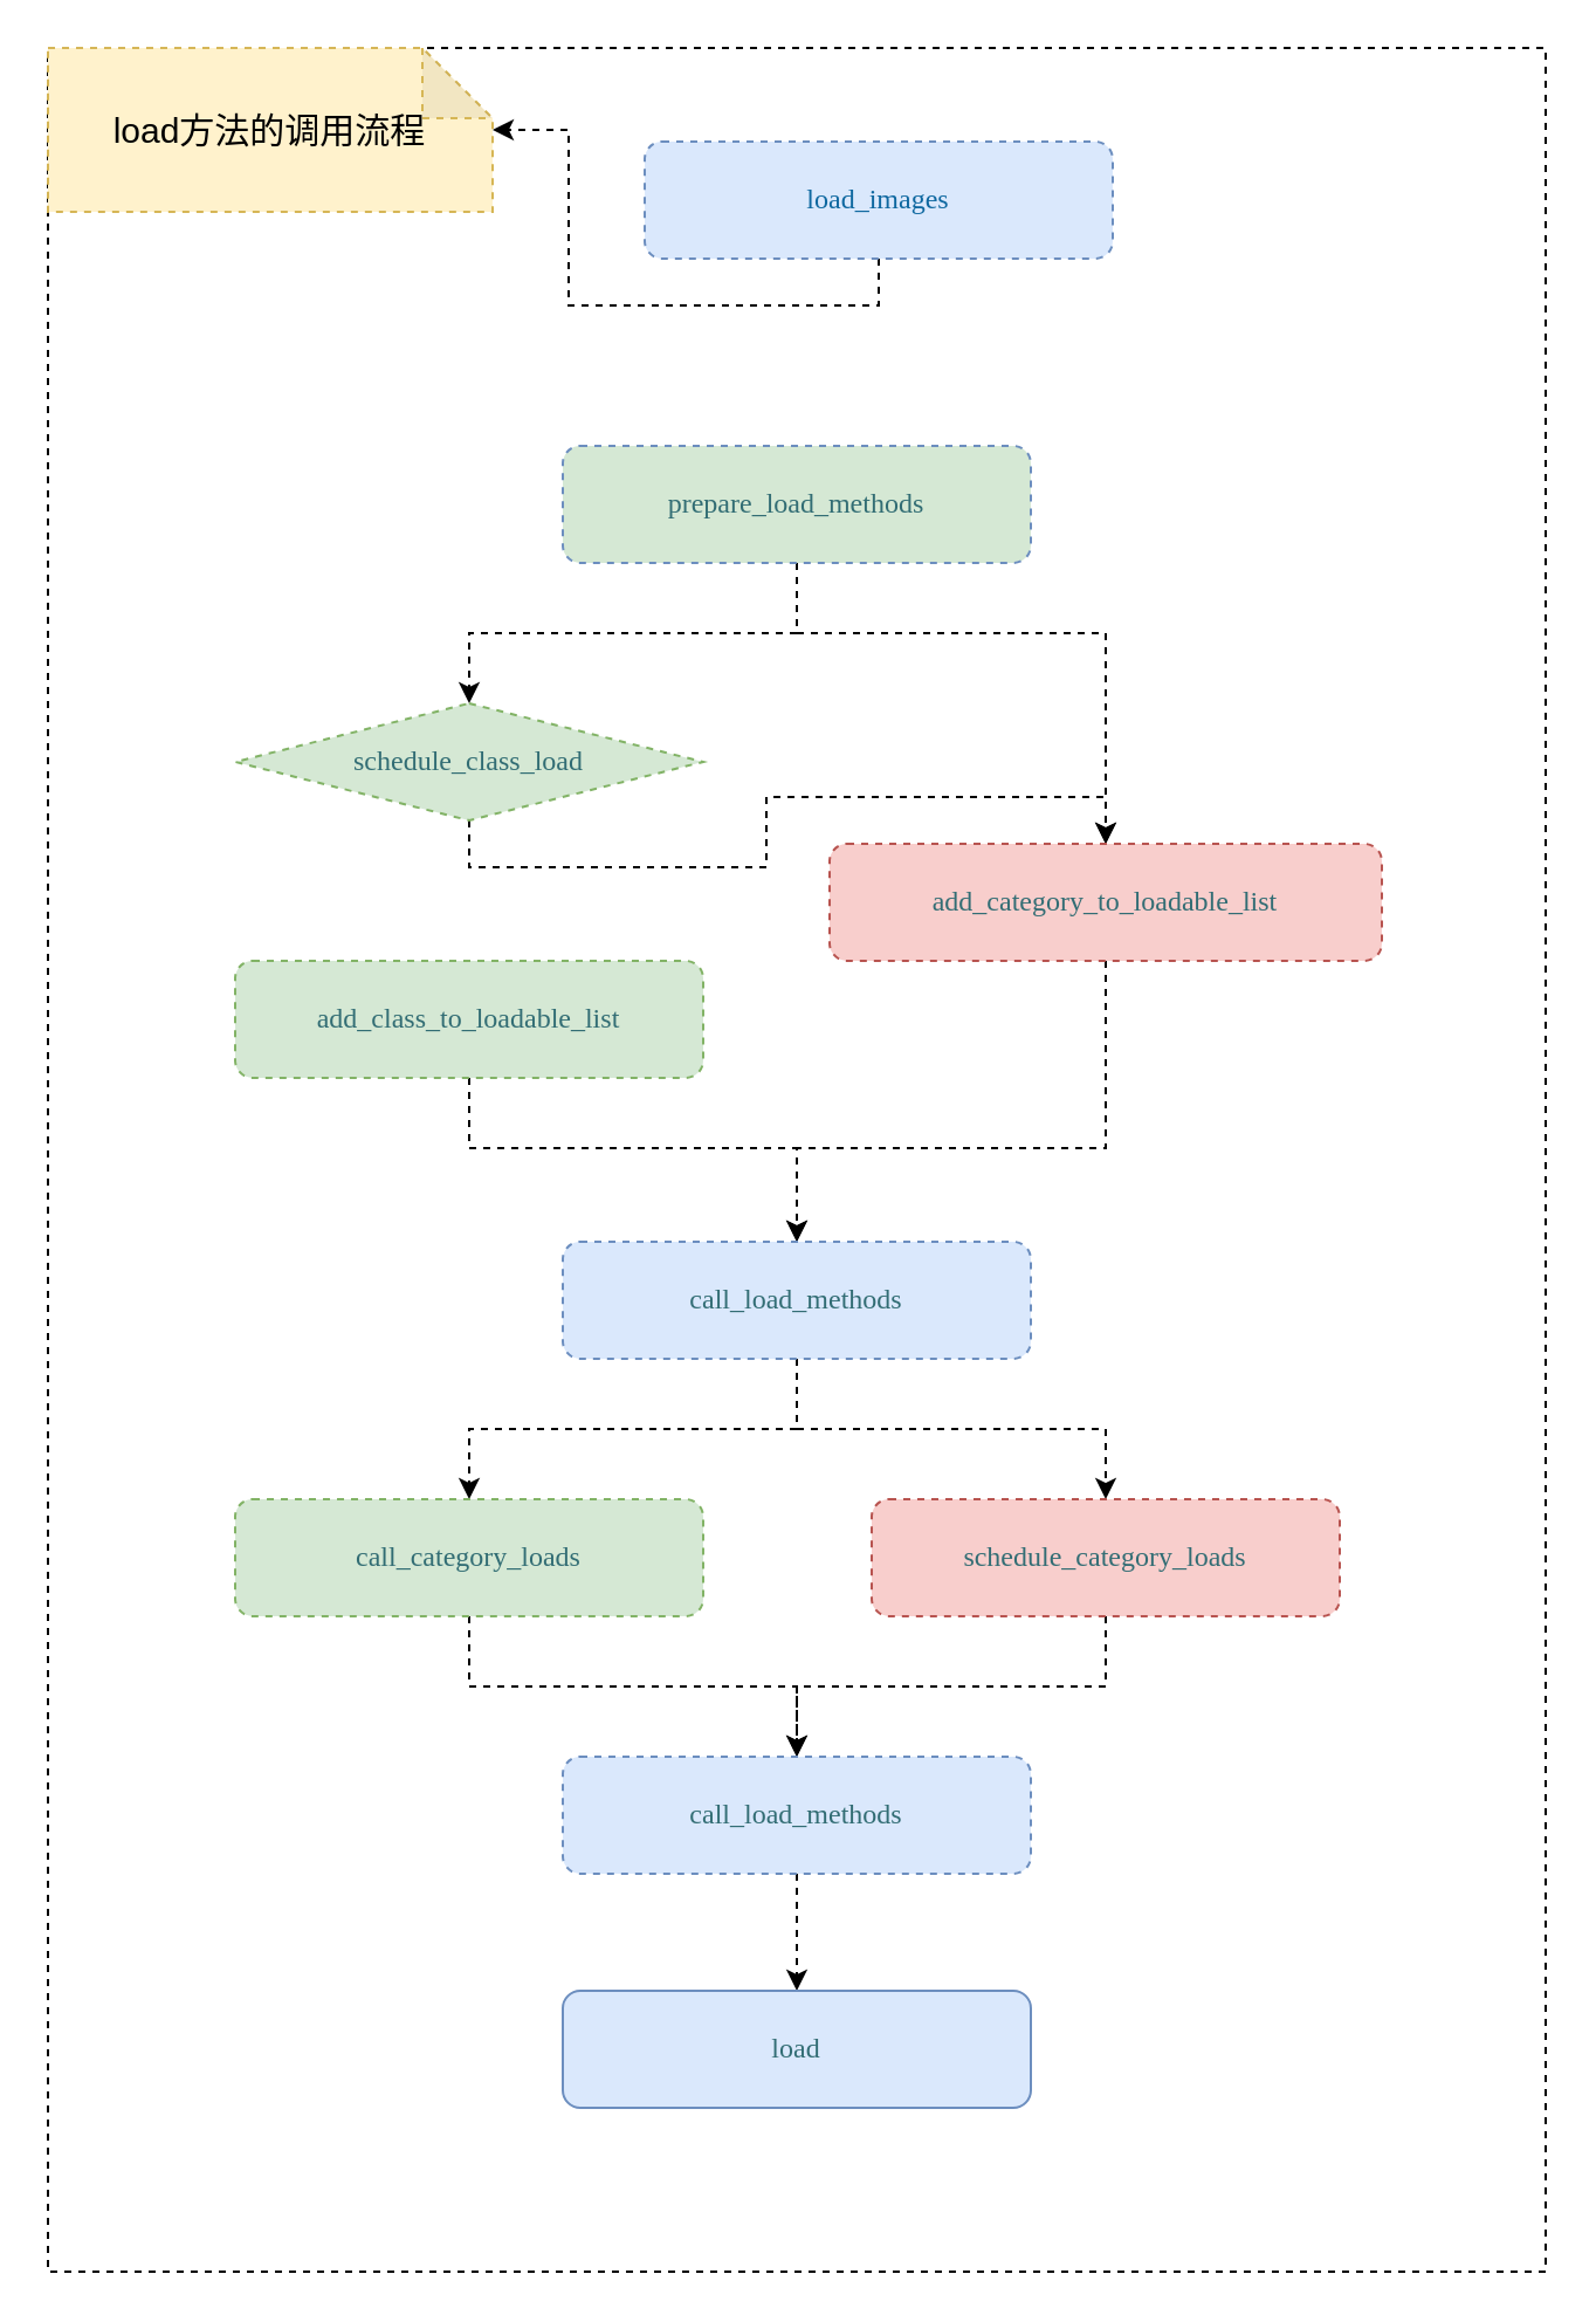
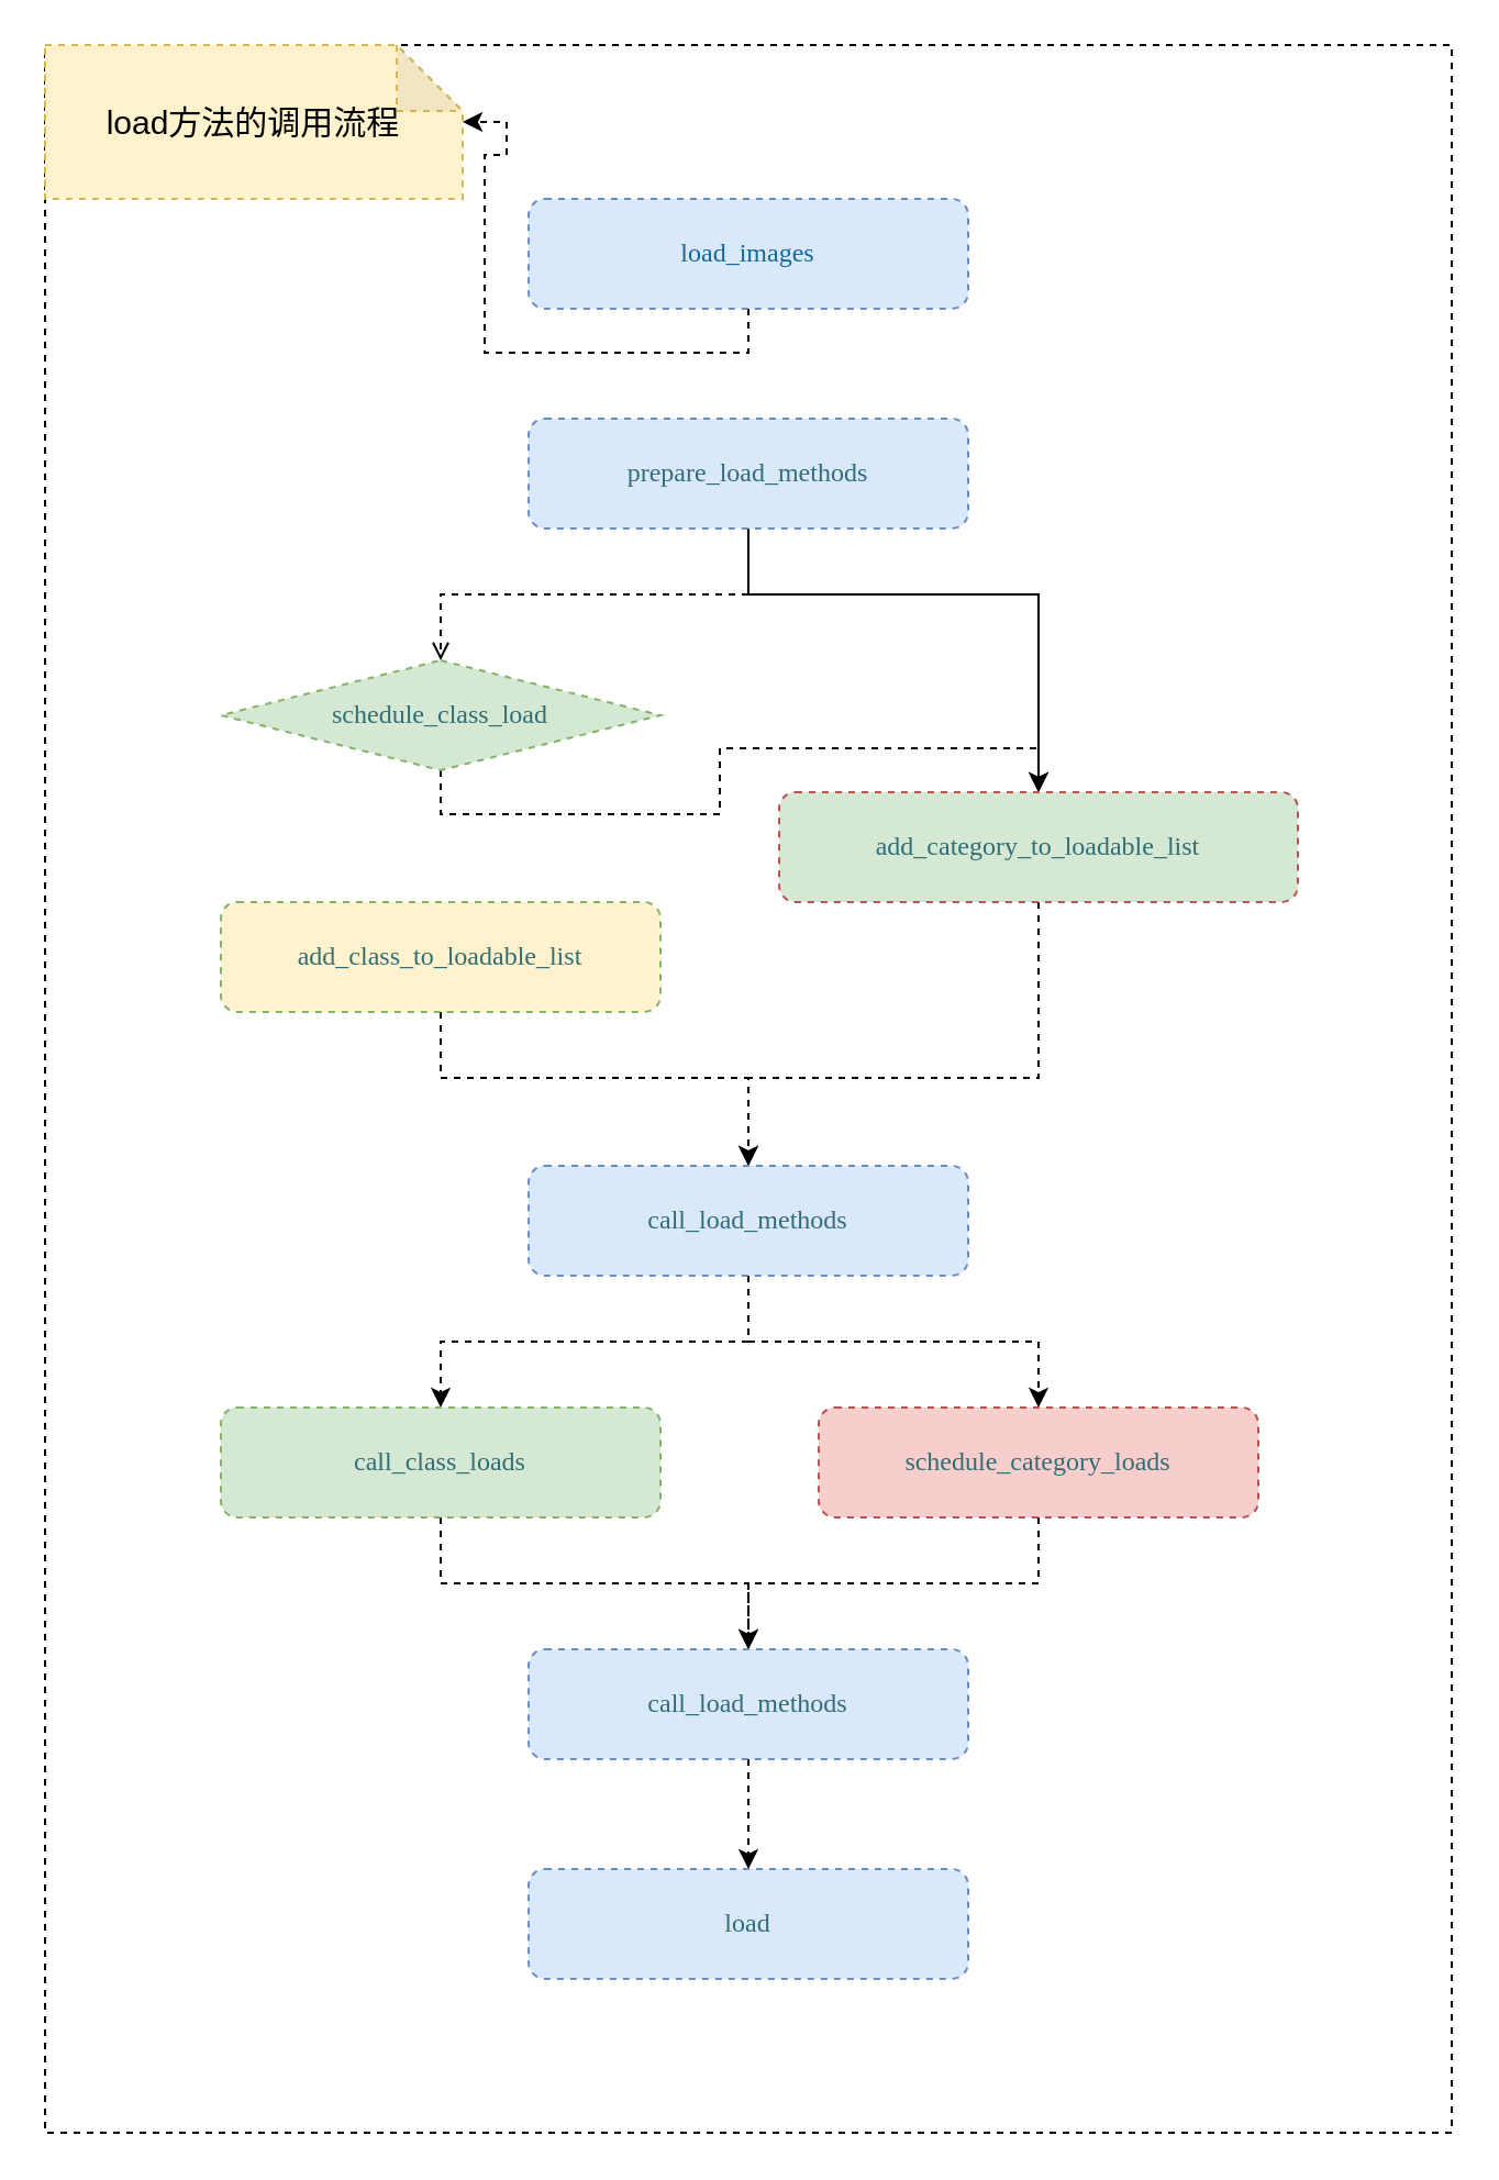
- <mxCell id="4" value="&lt;p style=&quot;margin: 0px; font-stretch: normal; line-height: normal; font-family: menlo; color: rgb(15, 104, 160);&quot;&gt;load_images&lt;/p&gt;" style="rounded=1;whiteSpace=wrap;html=1;dashed=1;fillColor=#dae8fc;strokeColor=#6c8ebf;" vertex="1" parent="1"><mxGeometry x="275" y="60" width="200" height="50" as="geometry" /></mxCell>
+ <mxCell id="4" value="&lt;p style=&quot;margin: 0px; font-stretch: normal; line-height: normal; font-family: menlo; color: rgb(15, 104, 160);&quot;&gt;load_images&lt;/p&gt;" style="rounded=1;whiteSpace=wrap;html=1;dashed=1;fillColor=#dae8fc;strokeColor=#6c8ebf;" vertex="1" parent="1"><mxGeometry x="240" y="90" width="200" height="50" as="geometry" /></mxCell>
- <mxCell id="7" value="&lt;p style=&quot;margin: 0px; font-stretch: normal; line-height: normal; font-family: menlo; color: rgb(50, 109, 116);&quot;&gt;prepare_load_methods&lt;/p&gt;" style="rounded=1;whiteSpace=wrap;html=1;dashed=1;fillColor=#d5e8d4;strokeColor=#6c8ebf;" vertex="1" parent="1"><mxGeometry x="240" y="190" width="200" height="50" as="geometry" /></mxCell>
+ <mxCell id="7" value="&lt;p style=&quot;margin: 0px; font-stretch: normal; line-height: normal; font-family: menlo; color: rgb(50, 109, 116);&quot;&gt;prepare_load_methods&lt;/p&gt;" style="rounded=1;whiteSpace=wrap;html=1;dashed=1;fillColor=#dae8fc;strokeColor=#6c8ebf;" vertex="1" parent="1"><mxGeometry x="240" y="190" width="200" height="50" as="geometry" /></mxCell>
- <mxCell id="6" style="edgeStyle=orthogonalEdgeStyle;rounded=0;orthogonalLoop=1;jettySize=auto;html=1;exitX=0.5;exitY=1;exitDx=0;exitDy=0;entryX=0.5;entryY=0;entryDx=0;entryDy=0;dashed=1;" edge="1" parent="1" source="7" target="11"><mxGeometry relative="1" as="geometry"><Array as="points"><mxPoint x="340" y="270" /><mxPoint x="472" y="270" /></Array></mxGeometry></mxCell>
+ <mxCell id="6" style="edgeStyle=orthogonalEdgeStyle;rounded=0;orthogonalLoop=1;jettySize=auto;html=1;exitX=0.5;exitY=1;exitDx=0;exitDy=0;entryX=0.5;entryY=0;entryDx=0;entryDy=0;dashed=0;" edge="1" parent="1" source="7" target="11"><mxGeometry relative="1" as="geometry"><Array as="points"><mxPoint x="340" y="270" /><mxPoint x="472" y="270" /></Array></mxGeometry></mxCell>
- <mxCell id="5" style="edgeStyle=orthogonalEdgeStyle;rounded=0;orthogonalLoop=1;jettySize=auto;html=1;exitX=0.5;exitY=1;exitDx=0;exitDy=0;entryX=0.5;entryY=0;entryDx=0;entryDy=0;dashed=1;" edge="1" parent="1" source="7" target="9"><mxGeometry relative="1" as="geometry"><Array as="points"><mxPoint x="340" y="270" /><mxPoint x="200" y="270" /></Array></mxGeometry></mxCell>
+ <mxCell id="5" style="edgeStyle=orthogonalEdgeStyle;rounded=0;orthogonalLoop=1;jettySize=auto;html=1;exitX=0.5;exitY=1;exitDx=0;exitDy=0;entryX=0.5;entryY=0;entryDx=0;entryDy=0;dashed=1;endArrow=open;" edge="1" parent="1" source="7" target="9"><mxGeometry relative="1" as="geometry"><Array as="points"><mxPoint x="340" y="270" /><mxPoint x="200" y="270" /></Array></mxGeometry></mxCell>
- <mxCell id="11" value="&lt;p style=&quot;margin: 0px; font-stretch: normal; line-height: normal; font-family: menlo; color: rgb(50, 109, 116);&quot;&gt;add_category_to_loadable_list&lt;/p&gt;" style="rounded=1;whiteSpace=wrap;html=1;dashed=1;fillColor=#f8cecc;strokeColor=#b85450;" vertex="1" parent="1"><mxGeometry x="354" y="360" width="236" height="50" as="geometry" /></mxCell>
+ <mxCell id="11" value="&lt;p style=&quot;margin: 0px; font-stretch: normal; line-height: normal; font-family: menlo; color: rgb(50, 109, 116);&quot;&gt;add_category_to_loadable_list&lt;/p&gt;" style="rounded=1;whiteSpace=wrap;html=1;dashed=1;fillColor=#d5e8d4;strokeColor=#b85450;" vertex="1" parent="1"><mxGeometry x="354" y="360" width="236" height="50" as="geometry" /></mxCell>
- <mxCell id="13" value="&lt;p style=&quot;margin: 0px; font-stretch: normal; line-height: normal; font-family: menlo; color: rgb(50, 109, 116);&quot;&gt;add_class_to_loadable_list&lt;/p&gt;" style="rounded=1;whiteSpace=wrap;html=1;dashed=1;fillColor=#d5e8d4;strokeColor=#82b366;" vertex="1" parent="1"><mxGeometry x="100" y="410" width="200" height="50" as="geometry" /></mxCell>
+ <mxCell id="13" value="&lt;p style=&quot;margin: 0px; font-stretch: normal; line-height: normal; font-family: menlo; color: rgb(50, 109, 116);&quot;&gt;add_class_to_loadable_list&lt;/p&gt;" style="rounded=1;whiteSpace=wrap;html=1;dashed=1;fillColor=#fff2cc;strokeColor=#82b366;" vertex="1" parent="1"><mxGeometry x="100" y="410" width="200" height="50" as="geometry" /></mxCell>
- <mxCell id="18" value="&lt;p style=&quot;margin: 0px; font-stretch: normal; line-height: normal; font-family: menlo; color: rgb(50, 109, 116);&quot;&gt;call_category_loads&lt;/p&gt;" style="rounded=1;whiteSpace=wrap;html=1;dashed=1;fillColor=#d5e8d4;strokeColor=#82b366;" vertex="1" parent="1"><mxGeometry x="100" y="640" width="200" height="50" as="geometry" /></mxCell>
+ <mxCell id="18" value="&lt;p style=&quot;margin: 0px; font-stretch: normal; line-height: normal; font-family: menlo; color: rgb(50, 109, 116);&quot;&gt;call_class_loads&lt;/p&gt;" style="rounded=1;whiteSpace=wrap;html=1;dashed=1;fillColor=#d5e8d4;strokeColor=#82b366;" vertex="1" parent="1"><mxGeometry x="100" y="640" width="200" height="50" as="geometry" /></mxCell>
- <mxCell id="23" value="&lt;p style=&quot;margin: 0px; font-stretch: normal; line-height: normal; font-family: menlo; color: rgb(50, 109, 116);&quot;&gt;load&lt;/p&gt;" style="rounded=1;whiteSpace=wrap;html=1;dashed=0;fillColor=#dae8fc;strokeColor=#6c8ebf;" vertex="1" parent="1"><mxGeometry x="240" y="850" width="200" height="50" as="geometry" /></mxCell>
+ <mxCell id="23" value="&lt;p style=&quot;margin: 0px; font-stretch: normal; line-height: normal; font-family: menlo; color: rgb(50, 109, 116);&quot;&gt;load&lt;/p&gt;" style="rounded=1;whiteSpace=wrap;html=1;dashed=1;fillColor=#dae8fc;strokeColor=#6c8ebf;" vertex="1" parent="1"><mxGeometry x="240" y="850" width="200" height="50" as="geometry" /></mxCell>
